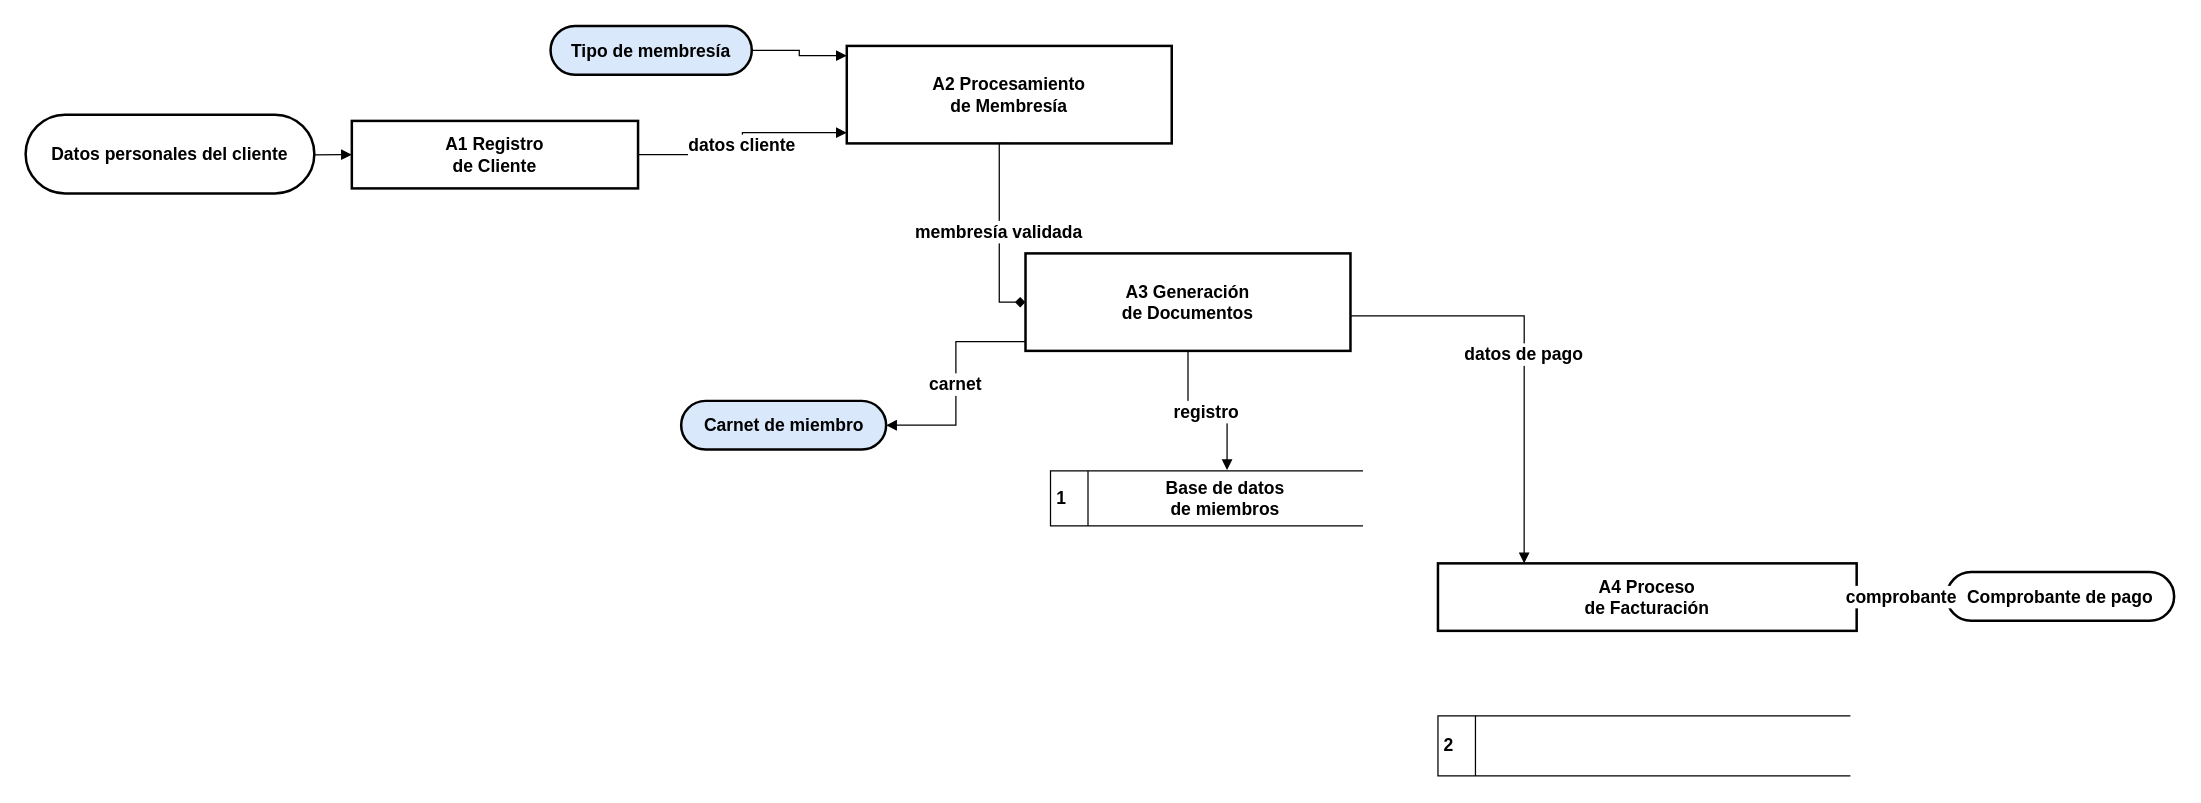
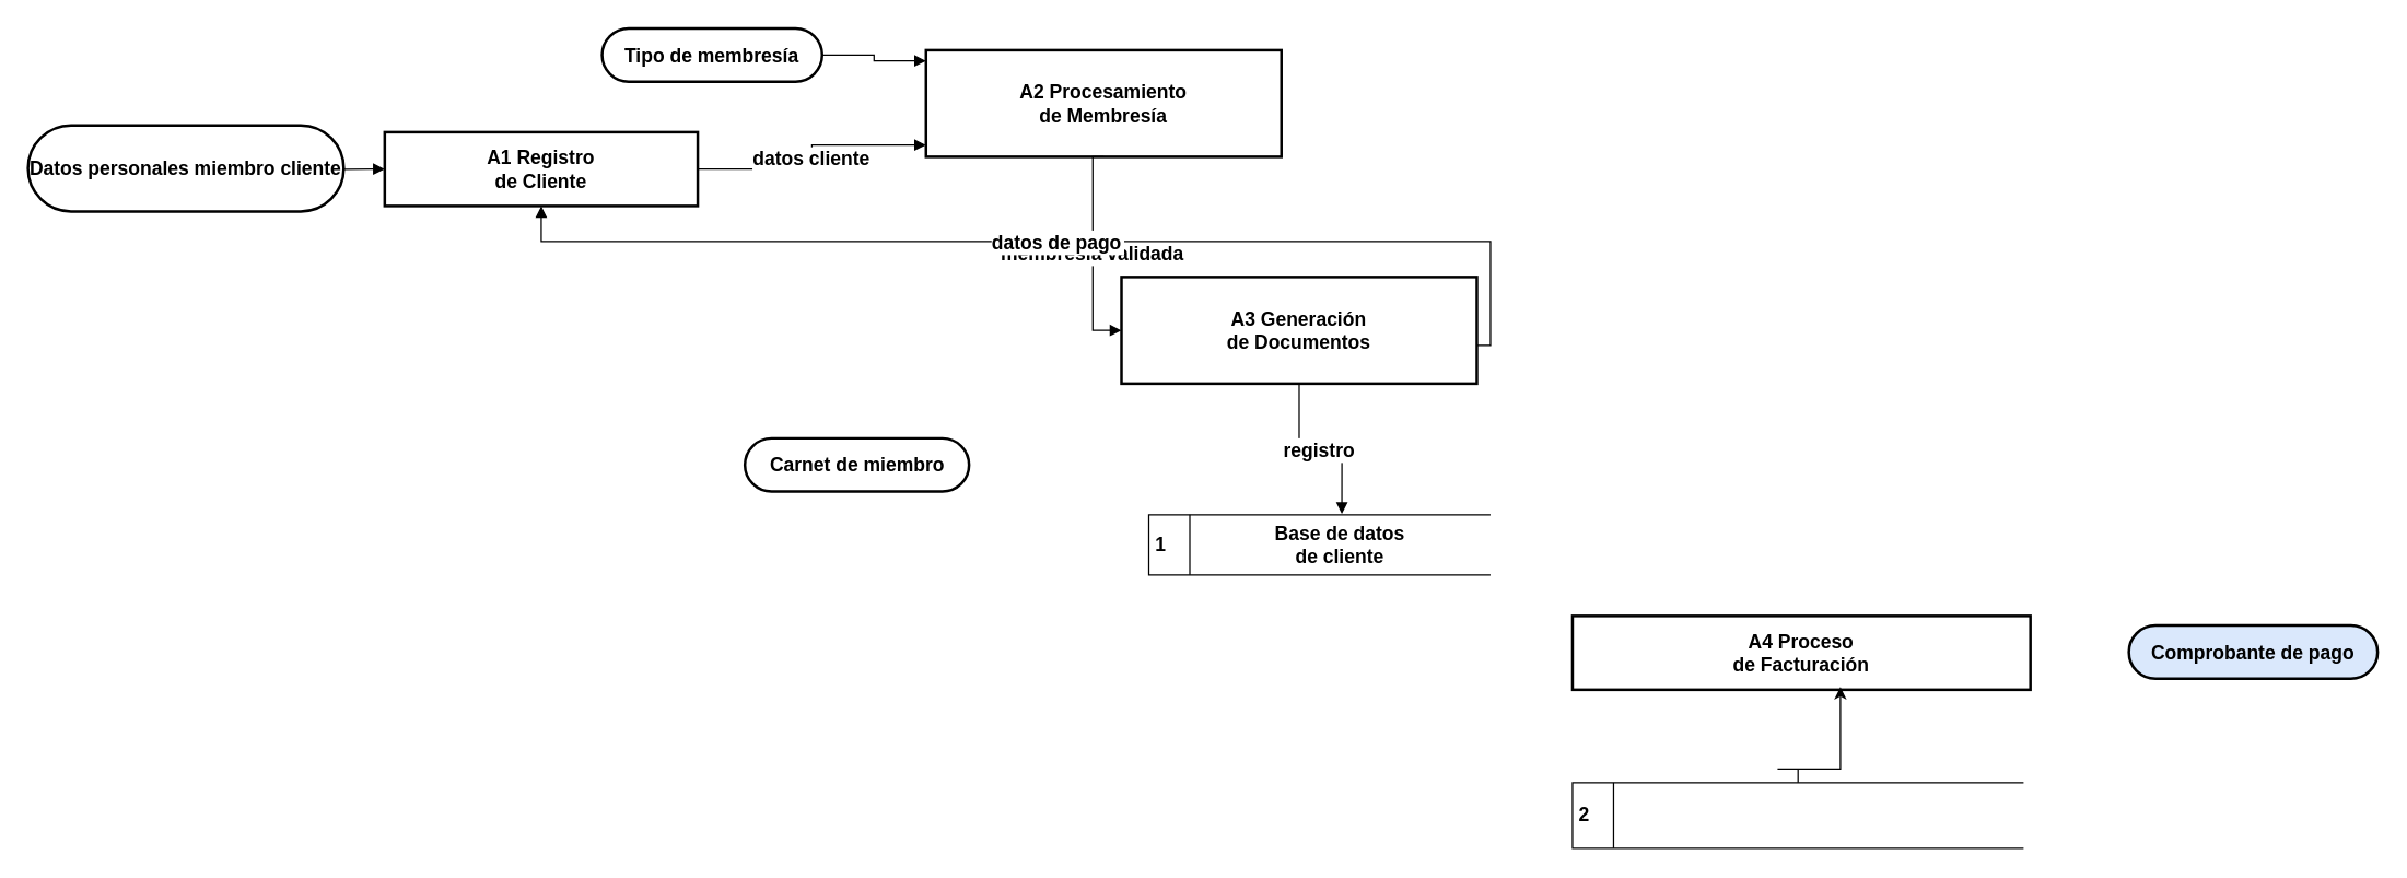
- <mxCell id="4" value="Tipo de membresía" style="rounded=1;whiteSpace=wrap;arcSize=50;strokeWidth=2;fontSize=14;fontStyle=1;fillColor=#dae8fc;" parent="1" vertex="1"><mxGeometry x="440" y="20" width="161" height="39" as="geometry" /></mxCell>
+ <mxCell id="4" value="Tipo de membresía" style="rounded=1;whiteSpace=wrap;arcSize=50;strokeWidth=2;fontSize=14;fontStyle=1" parent="1" vertex="1"><mxGeometry x="440" y="20" width="161" height="39" as="geometry" /></mxCell>
- <mxCell id="2" value="Datos personales del cliente" style="rounded=1;whiteSpace=wrap;arcSize=50;strokeWidth=2;fontSize=14;fontStyle=1" parent="1" vertex="1"><mxGeometry x="20" y="91" width="231" height="63" as="geometry" /></mxCell>
+ <mxCell id="2" value="Datos personales miembro cliente" style="rounded=1;whiteSpace=wrap;arcSize=50;strokeWidth=2;fontSize=14;fontStyle=1" parent="1" vertex="1"><mxGeometry x="20" y="91" width="231" height="63" as="geometry" /></mxCell>
- <mxCell id="15" value="membresía validada" style="startArrow=none;endArrow=diamond;entryX=0;entryY=0.5;rounded=0;edgeStyle=orthogonalEdgeStyle;exitX=0.5;exitY=1;exitDx=0;exitDy=0;fontSize=14;fontStyle=1;" parent="1" source="5" target="6" edge="1"><mxGeometry relative="1" as="geometry"><Array as="points"><mxPoint x="799" y="114" /><mxPoint x="799" y="241" /></Array><mxPoint x="771.5" y="36" as="sourcePoint" /></mxGeometry></mxCell>
+ <mxCell id="15" value="membresía validada" style="startArrow=none;endArrow=block;entryX=0;entryY=0.5;rounded=0;edgeStyle=orthogonalEdgeStyle;exitX=0.5;exitY=1;exitDx=0;exitDy=0;fontSize=14;fontStyle=1" parent="1" source="5" target="6" edge="1"><mxGeometry relative="1" as="geometry"><Array as="points"><mxPoint x="799" y="114" /><mxPoint x="799" y="241" /></Array><mxPoint x="771.5" y="36" as="sourcePoint" /></mxGeometry></mxCell>
- <mxCell id="17" value="datos de pago" style="startArrow=none;endArrow=block;exitX=1;exitY=0.64;entryX=0.2;entryY=-0.01;rounded=0;edgeStyle=orthogonalEdgeStyle;fontSize=14;fontStyle=1" parent="1" source="6" target="8" edge="1"><mxGeometry relative="1" as="geometry" /></mxCell>
+ <mxCell id="17" value="datos de pago" style="startArrow=none;endArrow=block;exitX=1;exitY=0.64;rounded=0;edgeStyle=orthogonalEdgeStyle;fontSize=14;fontStyle=1;" parent="1" source="6" target="3" edge="1"><mxGeometry relative="1" as="geometry" /></mxCell>
- <mxCell id="19" value="carnet" style="startArrow=none;endArrow=block;exitX=-0.001;exitY=0.905;entryX=1;entryY=0.5;rounded=0;edgeStyle=orthogonalEdgeStyle;exitDx=0;exitDy=0;exitPerimeter=0;entryDx=0;entryDy=0;fontSize=14;fontStyle=1" parent="1" source="6" target="11" edge="1"><mxGeometry relative="1" as="geometry" /></mxCell>
- <mxCell id="11" value="Carnet de miembro" style="rounded=1;whiteSpace=wrap;arcSize=50;strokeWidth=2;fontSize=14;fontStyle=1;fillColor=#dae8fc;" parent="1" vertex="1"><mxGeometry x="544.5" y="320" width="164" height="39" as="geometry" /></mxCell>
+ <mxCell id="11" value="Carnet de miembro" style="rounded=1;whiteSpace=wrap;arcSize=50;strokeWidth=2;fontSize=14;fontStyle=1" parent="1" vertex="1"><mxGeometry x="544.5" y="320" width="164" height="39" as="geometry" /></mxCell>
- <mxCell id="21" value="&lt;font style=&quot;font-size: 14px;&quot;&gt;&lt;b&gt;&lt;span style=&quot;text-align: left;&quot;&gt;Base de datos&lt;/span&gt;&lt;br style=&quot;text-align: left;&quot;&gt;&lt;span style=&quot;text-align: left;&quot;&gt;de miembros&lt;/span&gt;&lt;/b&gt;&lt;/font&gt;" style="text;html=1;align=center;verticalAlign=middle;whiteSpace=wrap;rounded=0;" vertex="1" parent="1"><mxGeometry x="880" y="383" width="200" height="30" as="geometry" /></mxCell>
+ <mxCell id="21" value="&lt;font style=&quot;font-size: 14px;&quot;&gt;&lt;b&gt;&lt;span style=&quot;text-align: left;&quot;&gt;Base de datos&lt;/span&gt;&lt;br style=&quot;text-align: left;&quot;&gt;&lt;span style=&quot;text-align: left;&quot;&gt;de cliente&lt;/span&gt;&lt;/b&gt;&lt;/font&gt;" style="text;html=1;align=center;verticalAlign=middle;whiteSpace=wrap;rounded=0;" vertex="1" parent="1"><mxGeometry x="880" y="383" width="200" height="30" as="geometry" /></mxCell>
- <mxCell id="18" value="comprobante" style="curved=1;startArrow=none;endArrow=block;exitX=1;exitY=0.49;entryX=0;entryY=0.5;rounded=0;fontSize=14;fontStyle=1" parent="1" source="8" target="10" edge="1"><mxGeometry relative="1" as="geometry"><Array as="points" /></mxGeometry></mxCell>
- <mxCell id="10" value="Comprobante de pago" style="rounded=1;whiteSpace=wrap;arcSize=50;strokeWidth=2;fontSize=14;fontStyle=1" parent="1" vertex="1"><mxGeometry x="1557" y="457" width="182" height="39" as="geometry" /></mxCell>
+ <mxCell id="10" value="Comprobante de pago" style="rounded=1;whiteSpace=wrap;arcSize=50;strokeWidth=2;fontSize=14;fontStyle=1;fillColor=#dae8fc;" parent="1" vertex="1"><mxGeometry x="1557" y="457" width="182" height="39" as="geometry" /></mxCell>
+ <mxCell id="20" style="edgeStyle=orthogonalEdgeStyle;rounded=0;orthogonalLoop=1;jettySize=auto;html=1;exitX=0.5;exitY=0;exitDx=0;exitDy=0;exitPerimeter=0;entryX=0.585;entryY=0.963;entryDx=0;entryDy=0;entryPerimeter=0;" parent="1" source="9" target="8" edge="1"><mxGeometry relative="1" as="geometry"><Array as="points"><mxPoint x="1300" y="562" /><mxPoint x="1301" y="562" /></Array></mxGeometry></mxCell>
